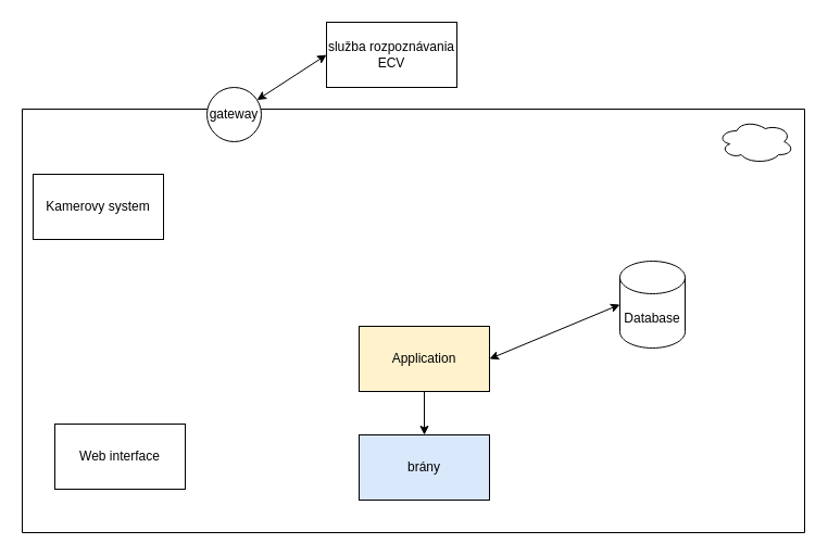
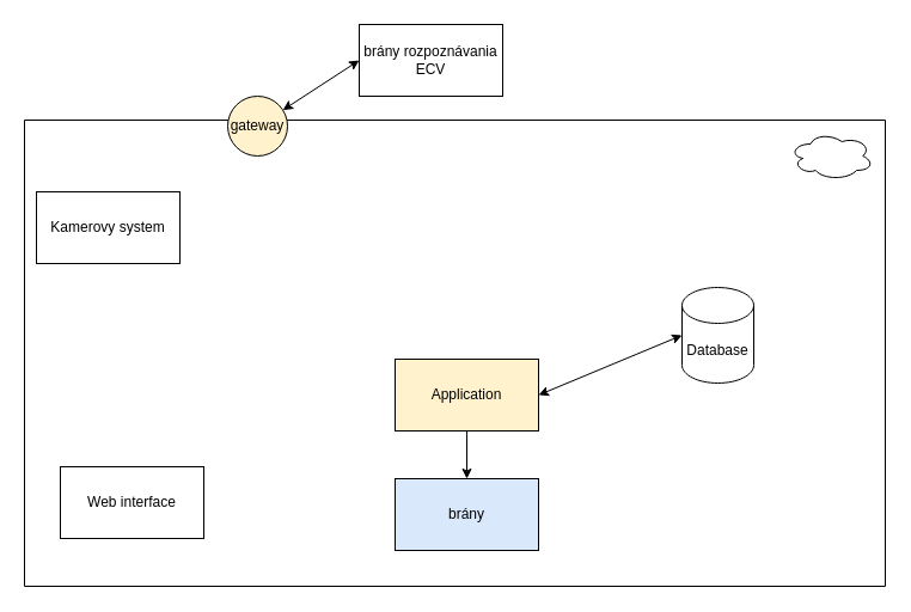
- <mxCell id="4" value="služba rozpoznávania ECV" style="rounded=0;whiteSpace=wrap;html=1;" vertex="1" parent="1"><mxGeometry x="300" y="20" width="120" height="60" as="geometry" /></mxCell>
+ <mxCell id="4" value="brány rozpoznávania ECV" style="rounded=0;whiteSpace=wrap;html=1;" vertex="1" parent="1"><mxGeometry x="300" y="20" width="120" height="60" as="geometry" /></mxCell>
- <mxCell id="12" value="gateway&lt;br&gt;" style="ellipse;whiteSpace=wrap;html=1;aspect=fixed;" vertex="1" parent="1"><mxGeometry x="190" y="80" width="50" height="50" as="geometry" /></mxCell>
+ <mxCell id="12" value="gateway&lt;br&gt;" style="ellipse;whiteSpace=wrap;html=1;aspect=fixed;fillColor=#fff2cc;" vertex="1" parent="1"><mxGeometry x="190" y="80" width="50" height="50" as="geometry" /></mxCell>
